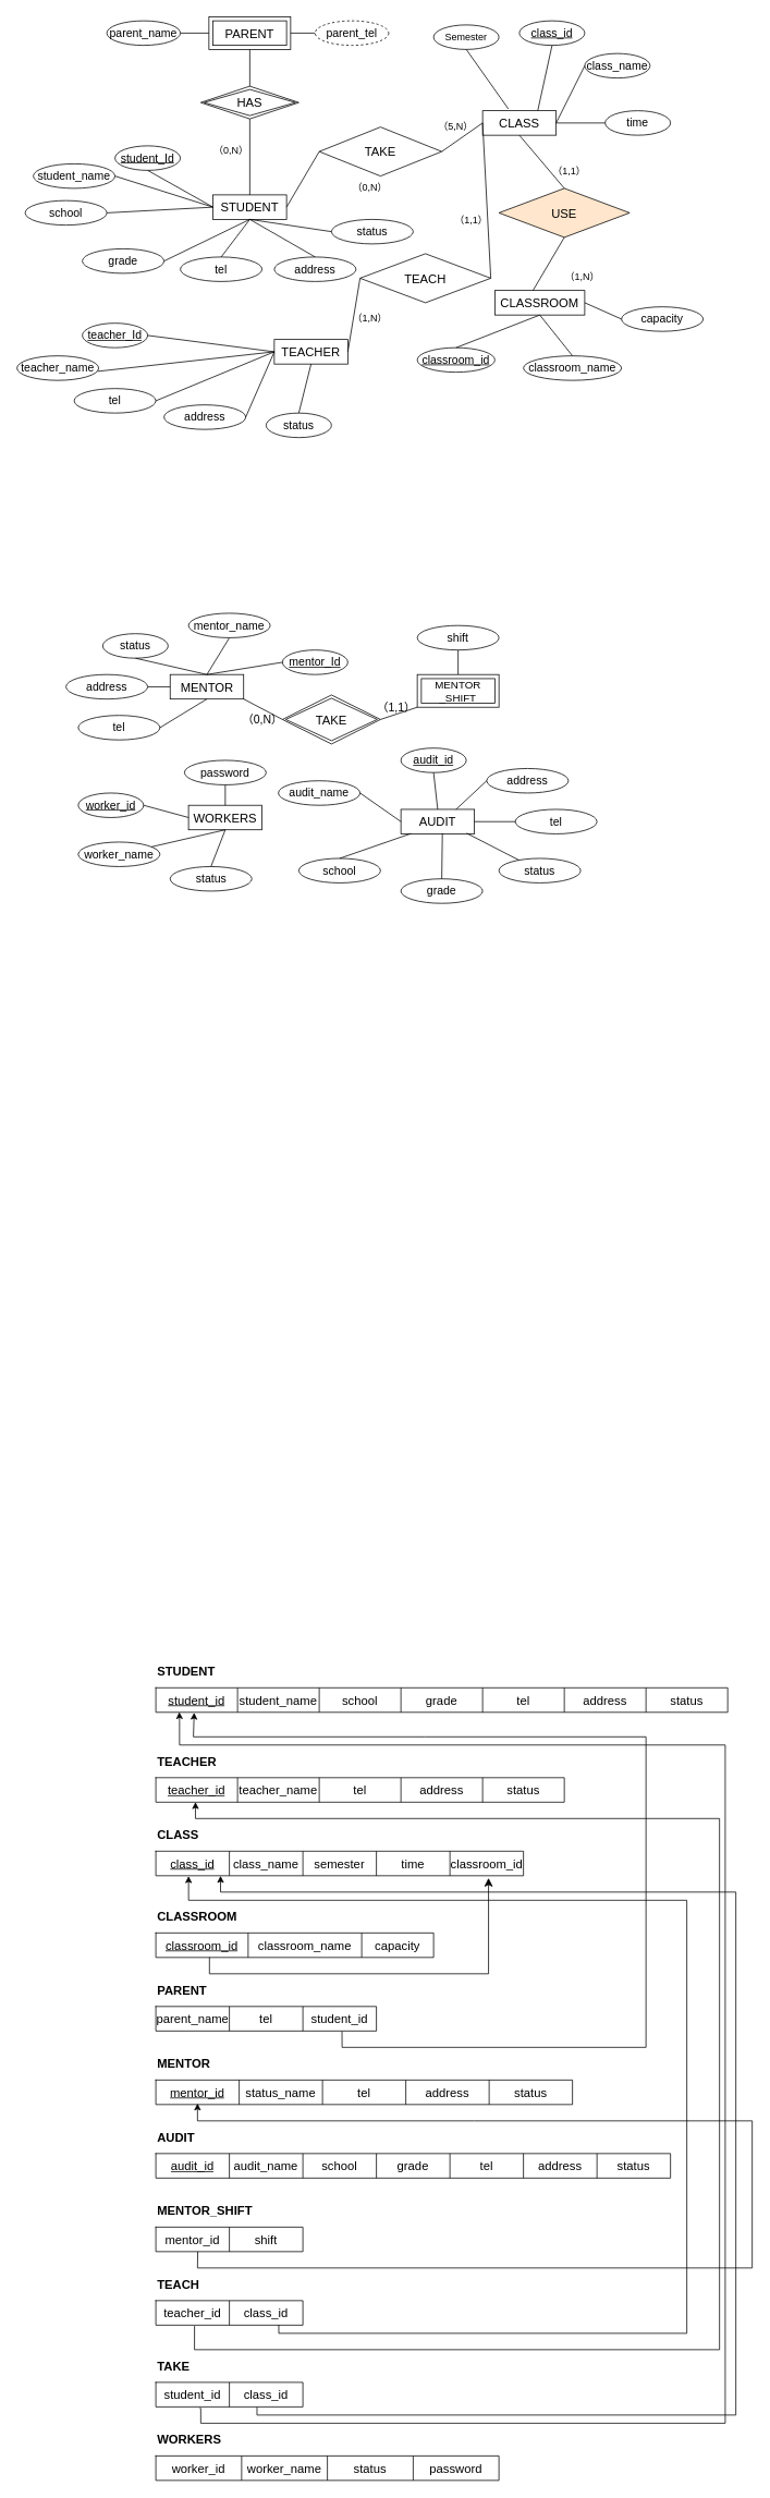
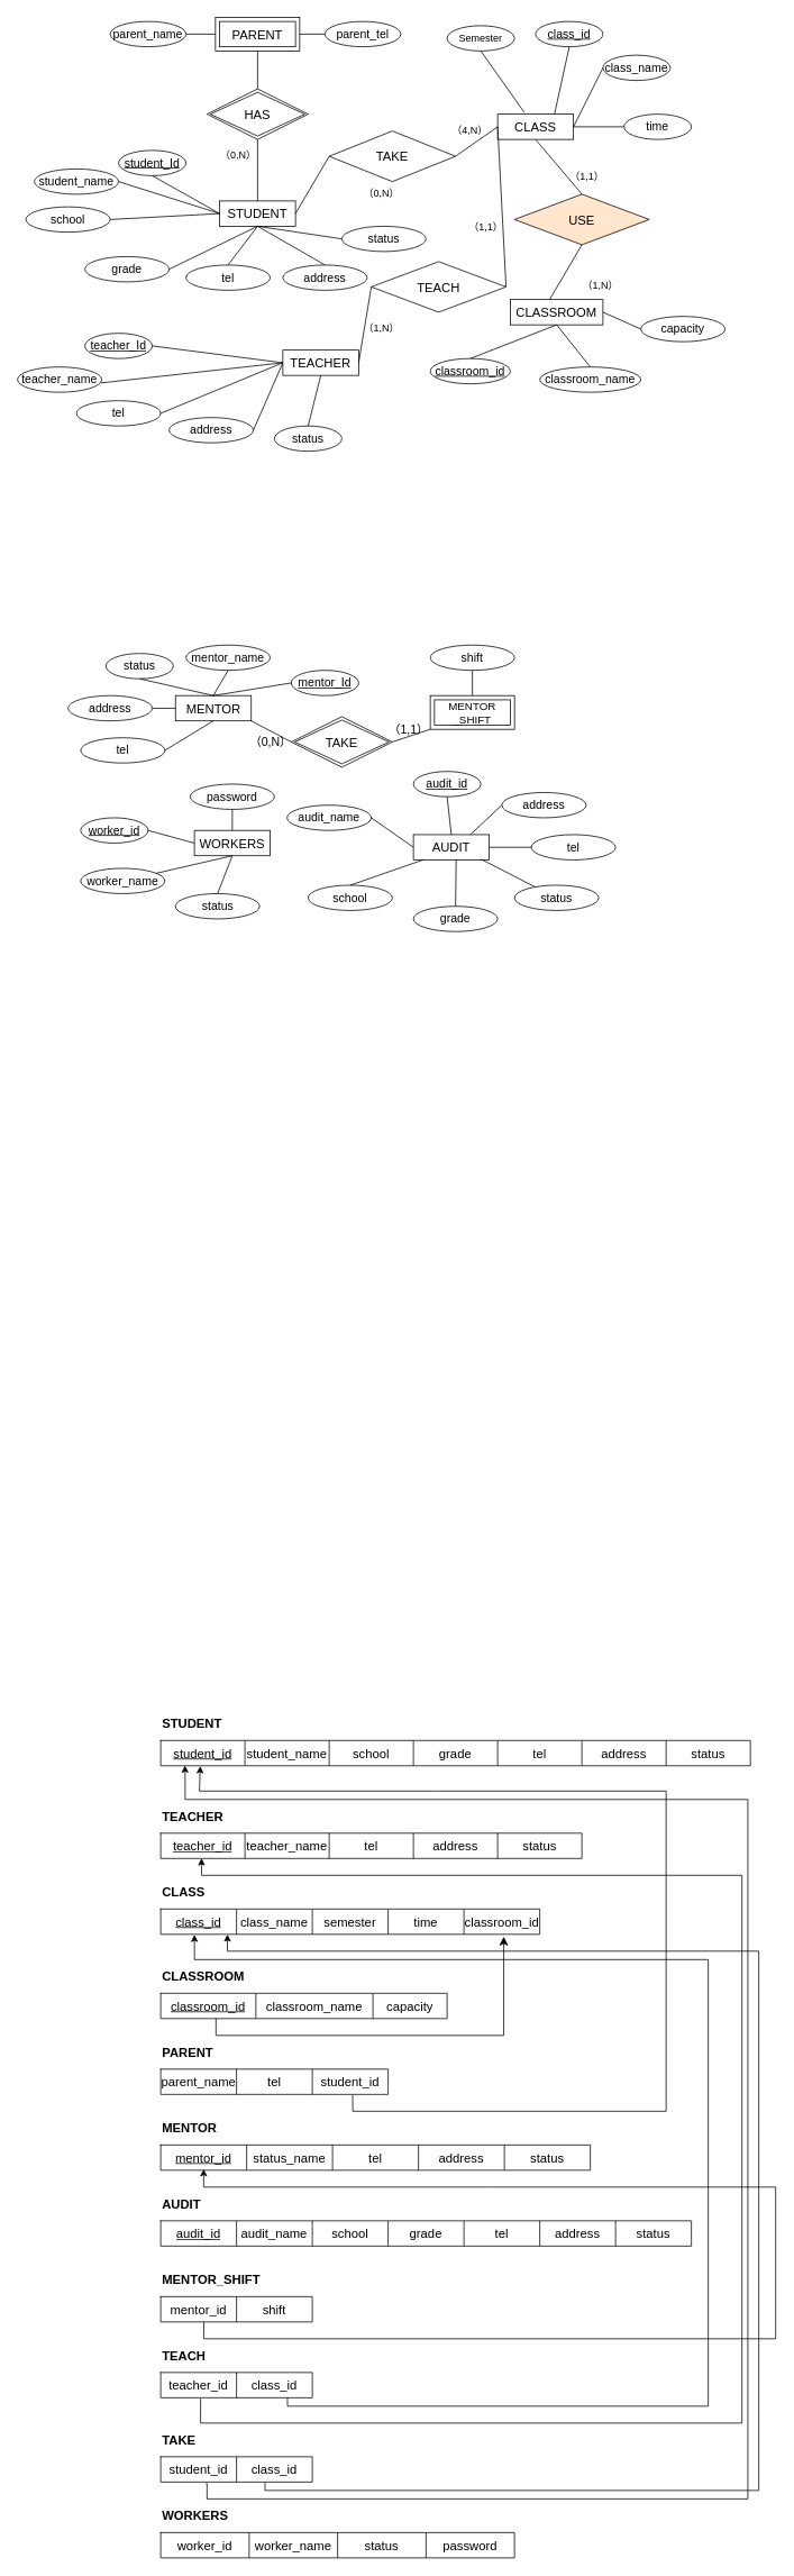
- <mxCell id="60" value="&lt;font style=&quot;font-size: 14px;&quot;&gt;parent_tel&lt;/font&gt;" style="ellipse;whiteSpace=wrap;html=1;dashed=1;" parent="1" vertex="1"><mxGeometry x="385" y="25" width="90" height="30" as="geometry" /></mxCell>
+ <mxCell id="60" value="&lt;font style=&quot;font-size: 14px;&quot;&gt;parent_tel&lt;/font&gt;" style="ellipse;whiteSpace=wrap;html=1;" parent="1" vertex="1"><mxGeometry x="385" y="25" width="90" height="30" as="geometry" /></mxCell>
- <mxCell id="81" value="&lt;font style=&quot;font-size: 15px;&quot;&gt;HAS&lt;/font&gt;" style="shape=rhombus;double=1;perimeter=rhombusPerimeter;whiteSpace=wrap;html=1;align=center;" parent="1" vertex="1"><mxGeometry x="245" y="105" width="120" height="40" as="geometry" /></mxCell>
+ <mxCell id="81" value="&lt;font style=&quot;font-size: 15px;&quot;&gt;HAS&lt;/font&gt;" style="shape=rhombus;double=1;perimeter=rhombusPerimeter;whiteSpace=wrap;html=1;align=center;" parent="1" vertex="1"><mxGeometry x="245" y="105" width="120" height="60" as="geometry" /></mxCell>
- <mxCell id="112" value="（5,N）" style="text;strokeColor=none;fillColor=none;spacingLeft=4;spacingRight=4;overflow=hidden;rotatable=0;points=[[0,0.5],[1,0.5]];portConstraint=eastwest;fontSize=12;whiteSpace=wrap;html=1;" parent="1" vertex="1"><mxGeometry x="530" y="140" width="50" height="30" as="geometry" /></mxCell>
+ <mxCell id="112" value="（4,N）" style="text;strokeColor=none;fillColor=none;spacingLeft=4;spacingRight=4;overflow=hidden;rotatable=0;points=[[0,0.5],[1,0.5]];portConstraint=eastwest;fontSize=12;whiteSpace=wrap;html=1;" parent="1" vertex="1"><mxGeometry x="530" y="140" width="50" height="30" as="geometry" /></mxCell>
- <mxCell id="66" value="&lt;font&gt;mentor_name&lt;/font&gt;" style="ellipse;whiteSpace=wrap;html=1;fontSize=14;" parent="1" vertex="1"><mxGeometry x="230" y="750" width="100" height="30" as="geometry" /></mxCell>
+ <mxCell id="66" value="&lt;font&gt;mentor_name&lt;/font&gt;" style="ellipse;whiteSpace=wrap;html=1;fontSize=14;" parent="1" vertex="1"><mxGeometry x="220" y="765" width="100" height="30" as="geometry" /></mxCell>
